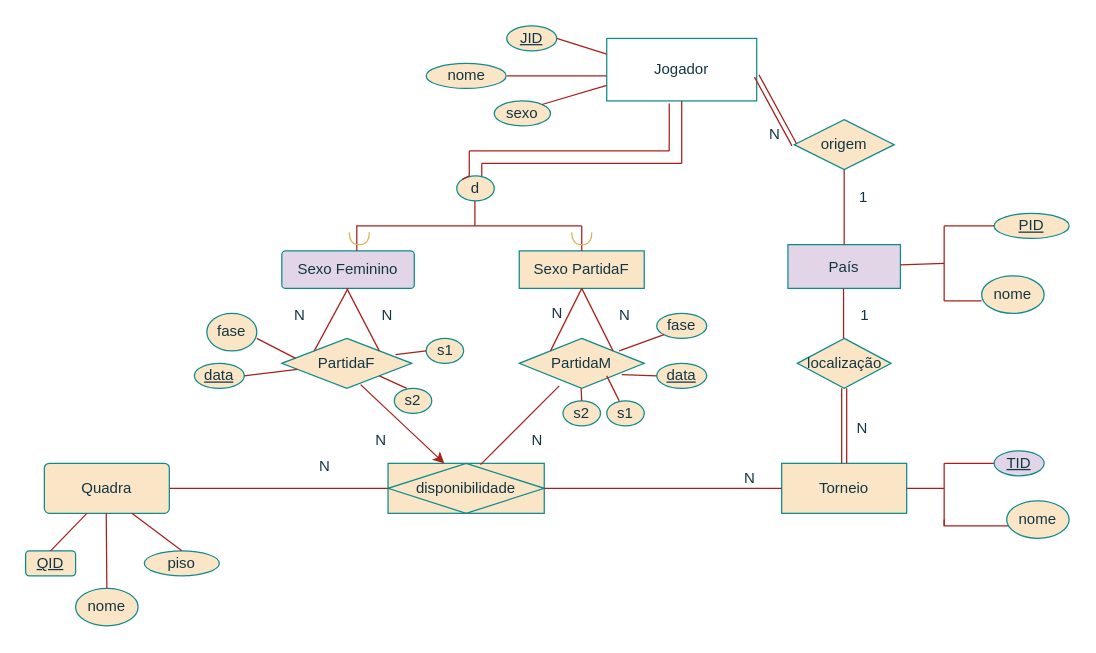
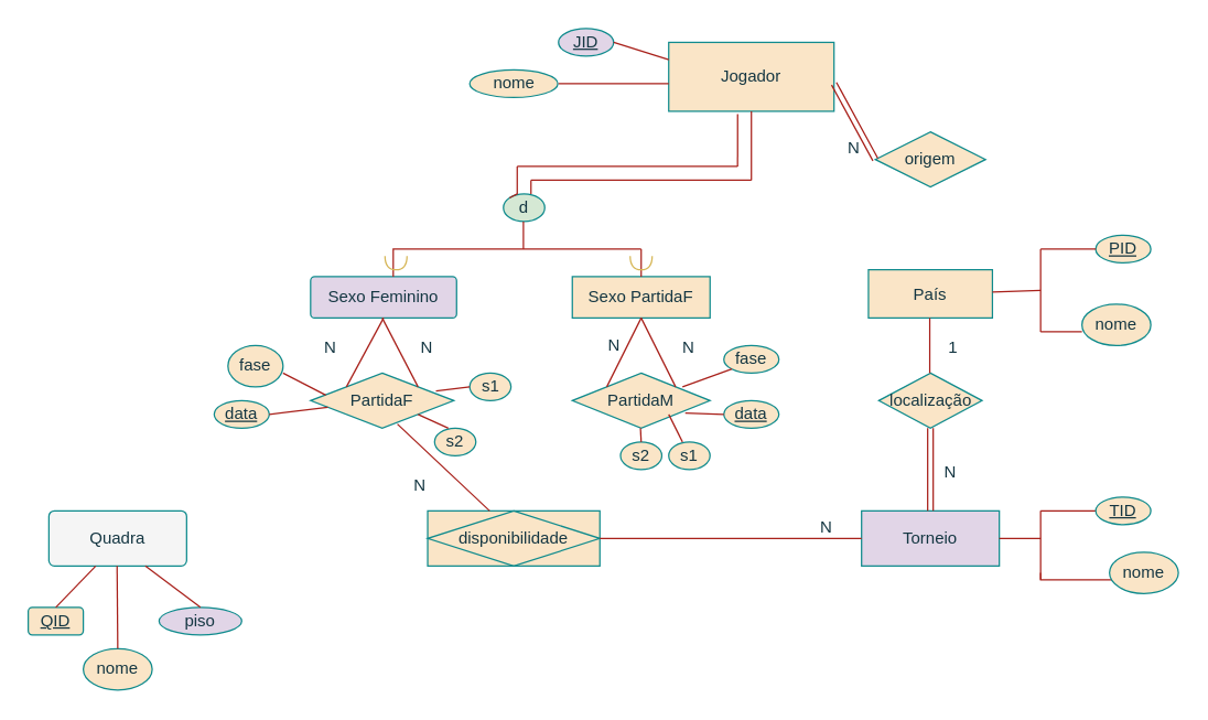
- <mxCell id="47" value="JID" style="ellipse;whiteSpace=wrap;html=1;align=center;fontStyle=4;labelBackgroundColor=none;fillColor=#FAE5C7;strokeColor=#0F8B8D;fontColor=#143642;" parent="1" vertex="1"><mxGeometry x="405" y="20" width="40" height="20" as="geometry" /></mxCell>
+ <mxCell id="47" value="JID" style="ellipse;whiteSpace=wrap;html=1;align=center;fontStyle=4;labelBackgroundColor=none;fillColor=#e1d5e7;strokeColor=#0F8B8D;fontColor=#143642;" parent="1" vertex="1"><mxGeometry x="405" y="20" width="40" height="20" as="geometry" /></mxCell>
- <mxCell id="2" value="Jogador" style="whiteSpace=wrap;html=1;align=center;labelBackgroundColor=none;fillColor=#ffffff;strokeColor=#0F8B8D;fontColor=#143642;" parent="1" vertex="1"><mxGeometry x="485" y="30" width="120" height="50" as="geometry" /></mxCell>
+ <mxCell id="2" value="Jogador" style="whiteSpace=wrap;html=1;align=center;labelBackgroundColor=none;fillColor=#FAE5C7;strokeColor=#0F8B8D;fontColor=#143642;" parent="1" vertex="1"><mxGeometry x="485" y="30" width="120" height="50" as="geometry" /></mxCell>
- <mxCell id="51" value="" style="endArrow=none;html=1;rounded=0;entryX=0;entryY=0.75;entryDx=0;entryDy=0;exitX=0;exitY=0;exitDx=0;exitDy=0;labelBackgroundColor=none;strokeColor=#A8201A;fontColor=default;" parent="1" source="49" target="2" edge="1"><mxGeometry relative="1" as="geometry"><mxPoint x="435" y="80" as="sourcePoint" /><mxPoint x="595" y="90" as="targetPoint" /></mxGeometry></mxCell>
- <mxCell id="49" value="sexo" style="ellipse;whiteSpace=wrap;html=1;align=center;direction=south;labelBackgroundColor=none;fillColor=#FAE5C7;strokeColor=#0F8B8D;fontColor=#143642;" parent="1" vertex="1"><mxGeometry x="395" y="80" width="45" height="20" as="geometry" /></mxCell>
- <mxCell id="3" value="d" style="ellipse;whiteSpace=wrap;html=1;align=center;labelBackgroundColor=none;fillColor=#FAE5C7;strokeColor=#0F8B8D;fontColor=#143642;" parent="1" vertex="1"><mxGeometry x="365" y="140" width="30" height="20" as="geometry" /></mxCell>
+ <mxCell id="3" value="d" style="ellipse;whiteSpace=wrap;html=1;align=center;labelBackgroundColor=none;fillColor=#d5e8d4;strokeColor=#0F8B8D;fontColor=#143642;" parent="1" vertex="1"><mxGeometry x="365" y="140" width="30" height="20" as="geometry" /></mxCell>
- <mxCell id="39" value="" style="endArrow=none;html=1;rounded=0;exitX=0.5;exitY=1;exitDx=0;exitDy=0;entryX=0.5;entryY=0;entryDx=0;entryDy=0;labelBackgroundColor=none;strokeColor=#A8201A;fontColor=default;" parent="1" source="36" target="37" edge="1"><mxGeometry relative="1" as="geometry"><mxPoint x="675" y="120" as="sourcePoint" /><mxPoint x="675" y="190" as="targetPoint" /></mxGeometry></mxCell>
- <mxCell id="40" value="1" style="resizable=0;html=1;whiteSpace=wrap;align=right;verticalAlign=bottom;labelBackgroundColor=none;fillColor=#FAE5C7;strokeColor=#0F8B8D;fontColor=#143642;" parent="39" connectable="0" vertex="1"><mxGeometry x="1" relative="1" as="geometry"><mxPoint x="20" y="-30" as="offset" /></mxGeometry></mxCell>
- <mxCell id="53" value="PID" style="ellipse;whiteSpace=wrap;html=1;align=center;fontStyle=4;labelBackgroundColor=none;fillColor=#FAE5C7;strokeColor=#0F8B8D;fontColor=#143642;" parent="1" vertex="1"><mxGeometry x="795" y="170" width="60" height="20" as="geometry" /></mxCell>
+ <mxCell id="53" value="PID" style="ellipse;whiteSpace=wrap;html=1;align=center;fontStyle=4;labelBackgroundColor=none;fillColor=#FAE5C7;strokeColor=#0F8B8D;fontColor=#143642;" parent="1" vertex="1"><mxGeometry x="795" y="170" width="40" height="20" as="geometry" /></mxCell>
- <mxCell id="37" value="País" style="whiteSpace=wrap;html=1;align=center;labelBackgroundColor=none;fillColor=#e1d5e7;strokeColor=#0F8B8D;fontColor=#143642;" parent="1" vertex="1"><mxGeometry x="630" y="195" width="90" height="35" as="geometry" /></mxCell>
+ <mxCell id="37" value="País" style="whiteSpace=wrap;html=1;align=center;labelBackgroundColor=none;fillColor=#FAE5C7;strokeColor=#0F8B8D;fontColor=#143642;" parent="1" vertex="1"><mxGeometry x="630" y="195" width="90" height="35" as="geometry" /></mxCell>
- <mxCell id="28" value="" style="endArrow=none;html=1;rounded=0;entryX=0.32;entryY=0.95;entryDx=0;entryDy=0;entryPerimeter=0;exitX=0.592;exitY=0.025;exitDx=0;exitDy=0;exitPerimeter=0;labelBackgroundColor=none;strokeColor=#A8201A;fontColor=default;" parent="1" source="25" target="16" edge="1"><mxGeometry relative="1" as="geometry"><mxPoint x="375" y="340" as="sourcePoint" /><mxPoint x="535" y="340" as="targetPoint" /></mxGeometry></mxCell>
- <mxCell id="29" value="N" style="resizable=0;html=1;whiteSpace=wrap;align=right;verticalAlign=bottom;labelBackgroundColor=none;fillColor=#FAE5C7;strokeColor=#0F8B8D;fontColor=#143642;" parent="28" connectable="0" vertex="1"><mxGeometry x="1" relative="1" as="geometry"><mxPoint x="-12" y="52" as="offset" /></mxGeometry></mxCell>
- <mxCell id="26" value="" style="endArrow=classic;html=1;rounded=0;entryX=0.36;entryY=0;entryDx=0;entryDy=0;entryPerimeter=0;exitX=0.606;exitY=0.925;exitDx=0;exitDy=0;exitPerimeter=0;labelBackgroundColor=none;strokeColor=#A8201A;fontColor=default;" parent="1" source="15" target="25" edge="1"><mxGeometry relative="1" as="geometry"><mxPoint x="295" y="320" as="sourcePoint" /><mxPoint x="455" y="320" as="targetPoint" /></mxGeometry></mxCell>
+ <mxCell id="26" value="" style="endArrow=none;html=1;rounded=0;entryX=0.36;entryY=0;entryDx=0;entryDy=0;entryPerimeter=0;exitX=0.606;exitY=0.925;exitDx=0;exitDy=0;exitPerimeter=0;labelBackgroundColor=none;strokeColor=#A8201A;fontColor=default;" parent="1" source="15" target="25" edge="1"><mxGeometry relative="1" as="geometry"><mxPoint x="295" y="320" as="sourcePoint" /><mxPoint x="455" y="320" as="targetPoint" /></mxGeometry></mxCell>
- <mxCell id="62" value="TID" style="ellipse;whiteSpace=wrap;html=1;align=center;fontStyle=4;strokeColor=#0F8B8D;fontColor=#143642;fillColor=#e1d5e7;" parent="1" vertex="1"><mxGeometry x="795" y="360" width="40" height="20" as="geometry" /></mxCell>
+ <mxCell id="62" value="TID" style="ellipse;whiteSpace=wrap;html=1;align=center;fontStyle=4;strokeColor=#0F8B8D;fontColor=#143642;fillColor=#FAE5C7;" parent="1" vertex="1"><mxGeometry x="795" y="360" width="40" height="20" as="geometry" /></mxCell>
- <mxCell id="35" value="Quadra" style="rounded=1;arcSize=10;whiteSpace=wrap;html=1;align=center;labelBackgroundColor=none;fillColor=#FAE5C7;strokeColor=#0F8B8D;fontColor=#143642;" parent="1" vertex="1"><mxGeometry x="35" y="370" width="100" height="40" as="geometry" /></mxCell>
+ <mxCell id="35" value="Quadra" style="rounded=1;arcSize=10;whiteSpace=wrap;html=1;align=center;labelBackgroundColor=none;fillColor=#f5f5f5;strokeColor=#0F8B8D;fontColor=#143642;" parent="1" vertex="1"><mxGeometry x="35" y="370" width="100" height="40" as="geometry" /></mxCell>
- <mxCell id="31" value="" style="endArrow=none;html=1;rounded=0;entryX=0;entryY=0.5;entryDx=0;entryDy=0;labelBackgroundColor=none;strokeColor=#A8201A;fontColor=default;" parent="1" source="35" target="25" edge="1"><mxGeometry relative="1" as="geometry"><mxPoint x="95" y="390" as="sourcePoint" /><mxPoint x="280" y="389.5" as="targetPoint" /></mxGeometry></mxCell>
- <mxCell id="32" value="N" style="resizable=0;html=1;whiteSpace=wrap;align=right;verticalAlign=bottom;labelBackgroundColor=none;fillColor=#FAE5C7;strokeColor=#0F8B8D;fontColor=#143642;" parent="31" connectable="0" vertex="1"><mxGeometry x="1" relative="1" as="geometry"><mxPoint x="-45" y="-9" as="offset" /></mxGeometry></mxCell>
- <mxCell id="30" value="Torneio" style="whiteSpace=wrap;html=1;align=center;labelBackgroundColor=none;fillColor=#FAE5C7;strokeColor=#0F8B8D;fontColor=#143642;" parent="1" vertex="1"><mxGeometry x="625" y="370" width="100" height="40" as="geometry" /></mxCell>
+ <mxCell id="30" value="Torneio" style="whiteSpace=wrap;html=1;align=center;labelBackgroundColor=none;fillColor=#e1d5e7;strokeColor=#0F8B8D;fontColor=#143642;" parent="1" vertex="1"><mxGeometry x="625" y="370" width="100" height="40" as="geometry" /></mxCell>
- <mxCell id="67" value="piso" style="ellipse;whiteSpace=wrap;html=1;align=center;strokeColor=#0F8B8D;fontColor=#143642;fillColor=#FAE5C7;" parent="1" vertex="1"><mxGeometry x="115" y="440" width="60" height="20" as="geometry" /></mxCell>
+ <mxCell id="67" value="piso" style="ellipse;whiteSpace=wrap;html=1;align=center;strokeColor=#0F8B8D;fontColor=#143642;fillColor=#e1d5e7;" parent="1" vertex="1"><mxGeometry x="115" y="440" width="60" height="20" as="geometry" /></mxCell>
